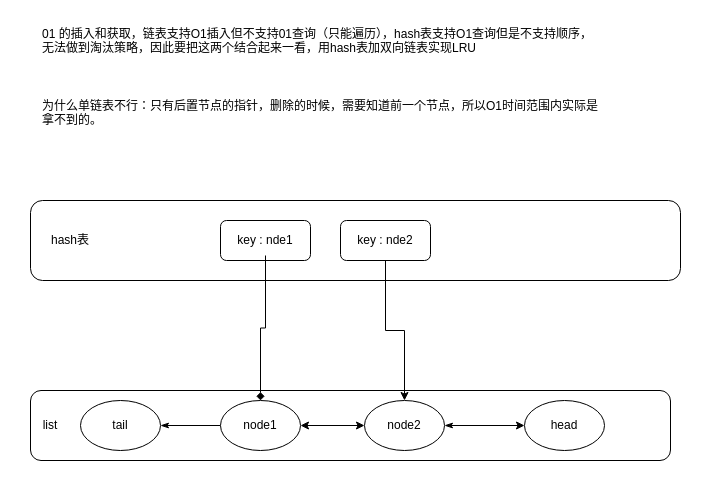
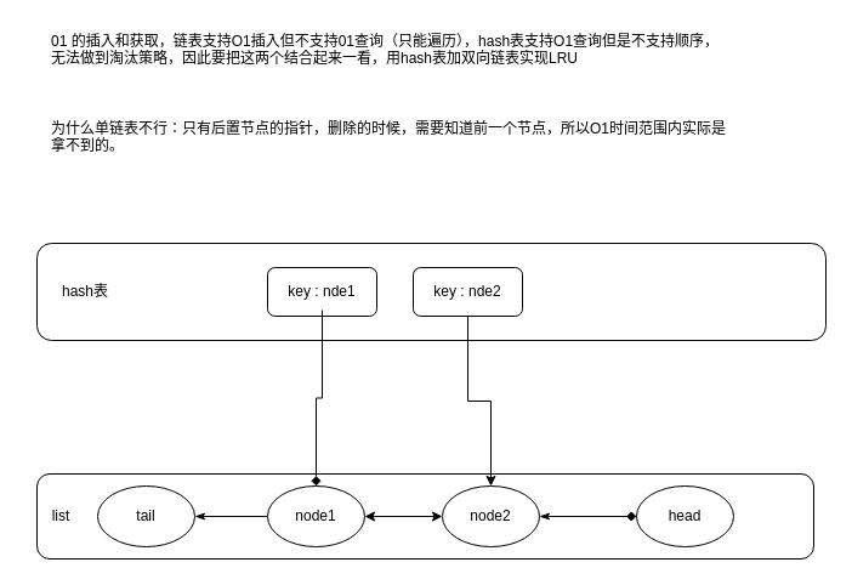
- <mxCell id="7" value="" style="edgeStyle=orthogonalEdgeStyle;rounded=0;orthogonalLoop=1;jettySize=auto;html=1;startArrow=classicThin;startFill=1;" edge="1" parent="1" source="8" target="11"><mxGeometry relative="1" as="geometry" /></mxCell>
+ <mxCell id="7" value="" style="edgeStyle=orthogonalEdgeStyle;rounded=0;orthogonalLoop=1;jettySize=auto;html=1;startArrow=classicThin;startFill=1;endArrow=diamond;" edge="1" parent="1" source="8" target="11"><mxGeometry relative="1" as="geometry" /></mxCell>
